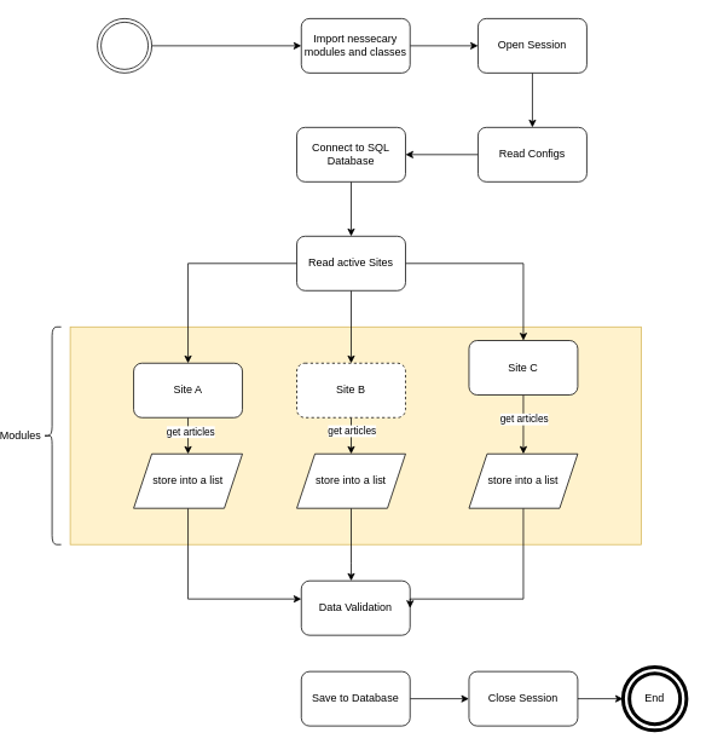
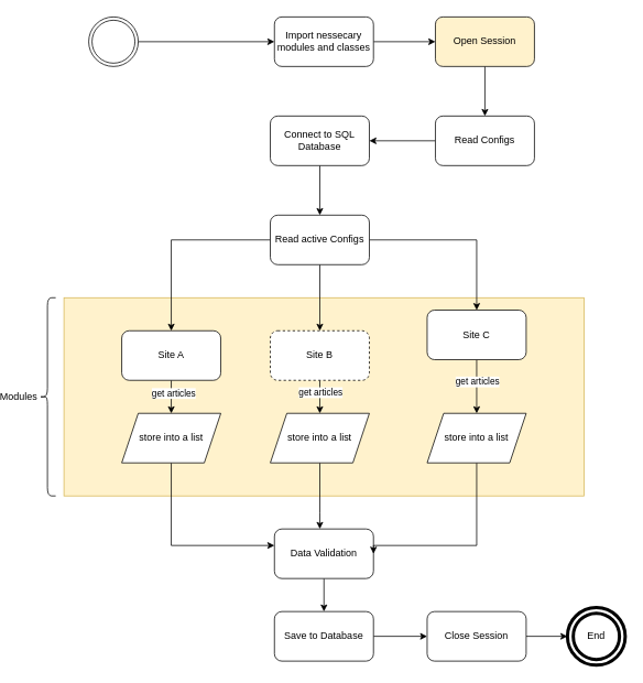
- <mxCell id="29" value="Open Session" style="rounded=1;whiteSpace=wrap;html=1;" vertex="1" parent="1"><mxGeometry x="500" y="20" width="120" height="60" as="geometry" /></mxCell>
+ <mxCell id="29" value="Open Session" style="rounded=1;whiteSpace=wrap;html=1;fillColor=#fff2cc;" vertex="1" parent="1"><mxGeometry x="500" y="20" width="120" height="60" as="geometry" /></mxCell>
- <mxCell id="10" value="Read active Sites" style="rounded=1;whiteSpace=wrap;html=1;" vertex="1" parent="1"><mxGeometry x="300" y="260" width="120" height="60" as="geometry" /></mxCell>
+ <mxCell id="10" value="Read active Configs" style="rounded=1;whiteSpace=wrap;html=1;" vertex="1" parent="1"><mxGeometry x="300" y="260" width="120" height="60" as="geometry" /></mxCell>
+ <mxCell id="22" style="edgeStyle=orthogonalEdgeStyle;rounded=0;orthogonalLoop=1;jettySize=auto;html=1;" edge="1" parent="1" source="23" target="25"><mxGeometry relative="1" as="geometry" /></mxCell>
